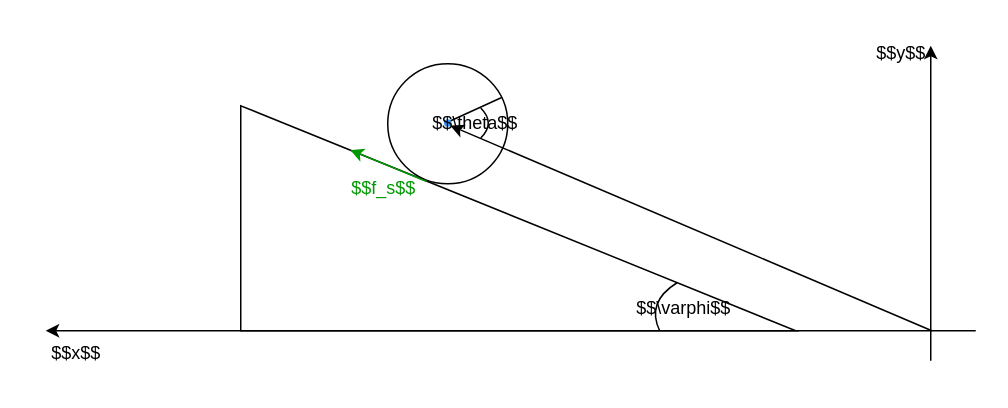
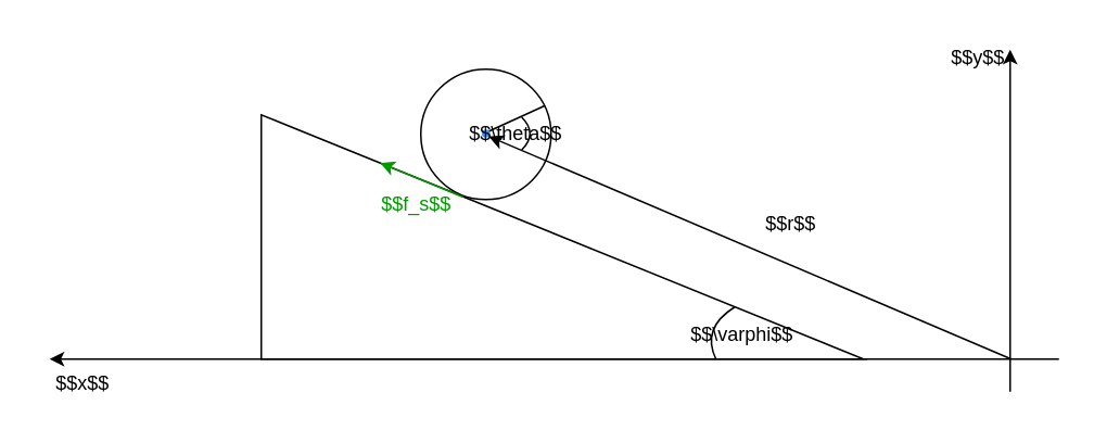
+ <mxCell id="9" value="$$r$$" style="text;html=1;align=center;verticalAlign=middle;resizable=0;points=[];autosize=1;strokeColor=none;fillColor=none;" parent="1" vertex="1"><mxGeometry x="460" y="122" width="50" height="30" as="geometry" /></mxCell>
